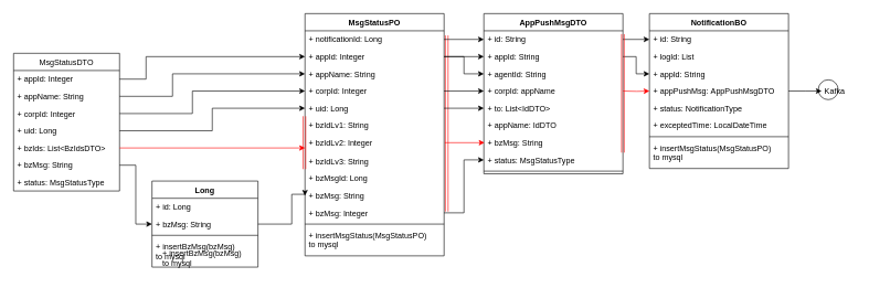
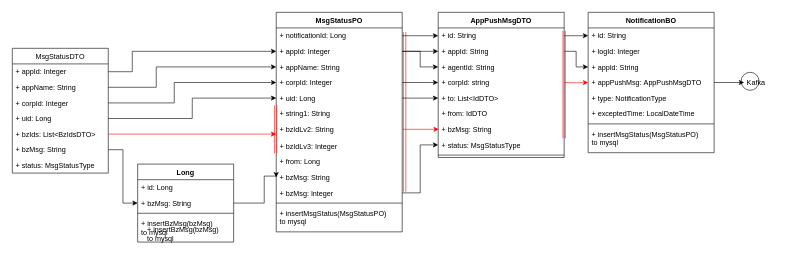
- <mxCell id="58" value="+ logId: List" style="text;strokeColor=none;fillColor=none;align=left;verticalAlign=top;spacingLeft=4;spacingRight=4;overflow=hidden;rotatable=0;points=[[0,0.5],[1,0.5]];portConstraint=eastwest;" vertex="1" parent="56"><mxGeometry y="52" width="210" height="26" as="geometry" /></mxCell>
+ <mxCell id="58" value="+ logId: Integer" style="text;strokeColor=none;fillColor=none;align=left;verticalAlign=top;spacingLeft=4;spacingRight=4;overflow=hidden;rotatable=0;points=[[0,0.5],[1,0.5]];portConstraint=eastwest;" vertex="1" parent="56"><mxGeometry y="52" width="210" height="26" as="geometry" /></mxCell>
- <mxCell id="43" value="+ corpId: appName" style="text;strokeColor=none;fillColor=none;align=left;verticalAlign=top;spacingLeft=4;spacingRight=4;overflow=hidden;rotatable=0;points=[[0,0.5],[1,0.5]];portConstraint=eastwest;" vertex="1" parent="39"><mxGeometry y="104" width="210" height="26" as="geometry" /></mxCell>
+ <mxCell id="43" value="+ corpId: string" style="text;strokeColor=none;fillColor=none;align=left;verticalAlign=top;spacingLeft=4;spacingRight=4;overflow=hidden;rotatable=0;points=[[0,0.5],[1,0.5]];portConstraint=eastwest;" vertex="1" parent="39"><mxGeometry y="104" width="210" height="26" as="geometry" /></mxCell>
- <mxCell id="61" value="+ status: NotificationType" style="text;strokeColor=none;fillColor=none;align=left;verticalAlign=top;spacingLeft=4;spacingRight=4;overflow=hidden;rotatable=0;points=[[0,0.5],[1,0.5]];portConstraint=eastwest;" vertex="1" parent="56"><mxGeometry y="130" width="210" height="26" as="geometry" /></mxCell>
+ <mxCell id="61" value="+ type: NotificationType" style="text;strokeColor=none;fillColor=none;align=left;verticalAlign=top;spacingLeft=4;spacingRight=4;overflow=hidden;rotatable=0;points=[[0,0.5],[1,0.5]];portConstraint=eastwest;" vertex="1" parent="56"><mxGeometry y="130" width="210" height="26" as="geometry" /></mxCell>
- <mxCell id="24" value="+ bzIdLv1: String" style="text;strokeColor=none;fillColor=none;align=left;verticalAlign=top;spacingLeft=4;spacingRight=4;overflow=hidden;rotatable=0;points=[[0,0.5],[1,0.5]];portConstraint=eastwest;" vertex="1" parent="18"><mxGeometry y="156" width="210" height="26" as="geometry" /></mxCell>
+ <mxCell id="24" value="+ string1: String" style="text;strokeColor=none;fillColor=none;align=left;verticalAlign=top;spacingLeft=4;spacingRight=4;overflow=hidden;rotatable=0;points=[[0,0.5],[1,0.5]];portConstraint=eastwest;" vertex="1" parent="18"><mxGeometry y="156" width="210" height="26" as="geometry" /></mxCell>
- <mxCell id="45" value="+ appName: IdDTO" style="text;strokeColor=none;fillColor=none;align=left;verticalAlign=top;spacingLeft=4;spacingRight=4;overflow=hidden;rotatable=0;points=[[0,0.5],[1,0.5]];portConstraint=eastwest;" vertex="1" parent="39"><mxGeometry y="156" width="210" height="26" as="geometry" /></mxCell>
+ <mxCell id="45" value="+ from: IdDTO" style="text;strokeColor=none;fillColor=none;align=left;verticalAlign=top;spacingLeft=4;spacingRight=4;overflow=hidden;rotatable=0;points=[[0,0.5],[1,0.5]];portConstraint=eastwest;" vertex="1" parent="39"><mxGeometry y="156" width="210" height="26" as="geometry" /></mxCell>
- <mxCell id="26" value="+ bzIdLv2: Integer" style="text;strokeColor=none;fillColor=none;align=left;verticalAlign=top;spacingLeft=4;spacingRight=4;overflow=hidden;rotatable=0;points=[[0,0.5],[1,0.5]];portConstraint=eastwest;" vertex="1" parent="18"><mxGeometry y="182" width="210" height="28" as="geometry" /></mxCell>
+ <mxCell id="26" value="+ bzIdLv2: String" style="text;strokeColor=none;fillColor=none;align=left;verticalAlign=top;spacingLeft=4;spacingRight=4;overflow=hidden;rotatable=0;points=[[0,0.5],[1,0.5]];portConstraint=eastwest;" vertex="1" parent="18"><mxGeometry y="182" width="210" height="28" as="geometry" /></mxCell>
- <mxCell id="27" value="+ bzIdLv3: String" style="text;strokeColor=none;fillColor=none;align=left;verticalAlign=top;spacingLeft=4;spacingRight=4;overflow=hidden;rotatable=0;points=[[0,0.5],[1,0.5]];portConstraint=eastwest;" vertex="1" parent="18"><mxGeometry y="210" width="210" height="26" as="geometry" /></mxCell>
+ <mxCell id="27" value="+ bzIdLv3: Integer" style="text;strokeColor=none;fillColor=none;align=left;verticalAlign=top;spacingLeft=4;spacingRight=4;overflow=hidden;rotatable=0;points=[[0,0.5],[1,0.5]];portConstraint=eastwest;" vertex="1" parent="18"><mxGeometry y="210" width="210" height="26" as="geometry" /></mxCell>
- <mxCell id="28" value="+ bzMsgId: Long" style="text;strokeColor=none;fillColor=none;align=left;verticalAlign=top;spacingLeft=4;spacingRight=4;overflow=hidden;rotatable=0;points=[[0,0.5],[1,0.5]];portConstraint=eastwest;" vertex="1" parent="18"><mxGeometry y="236" width="210" height="26" as="geometry" /></mxCell>
+ <mxCell id="28" value="+ from: Long" style="text;strokeColor=none;fillColor=none;align=left;verticalAlign=top;spacingLeft=4;spacingRight=4;overflow=hidden;rotatable=0;points=[[0,0.5],[1,0.5]];portConstraint=eastwest;" vertex="1" parent="18"><mxGeometry y="236" width="210" height="26" as="geometry" /></mxCell>
